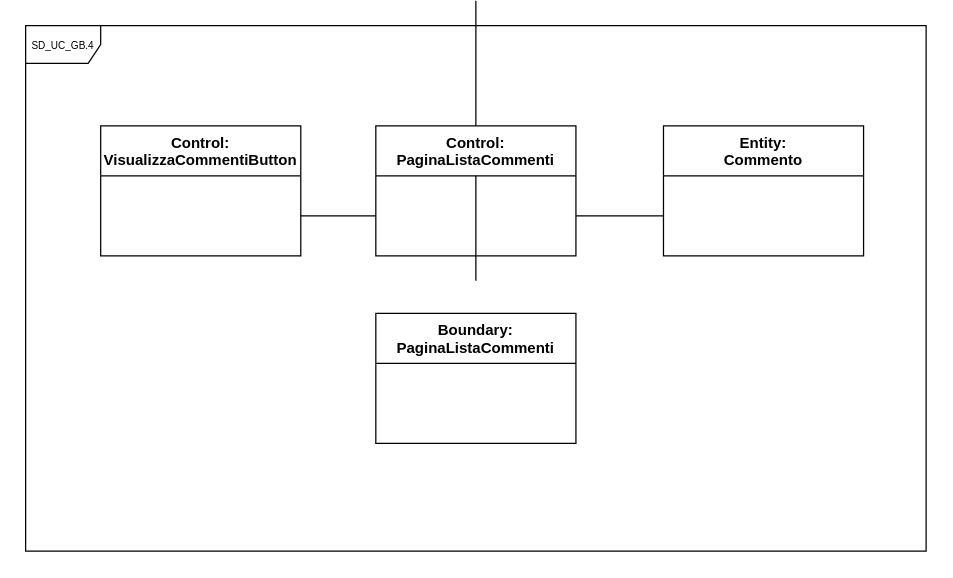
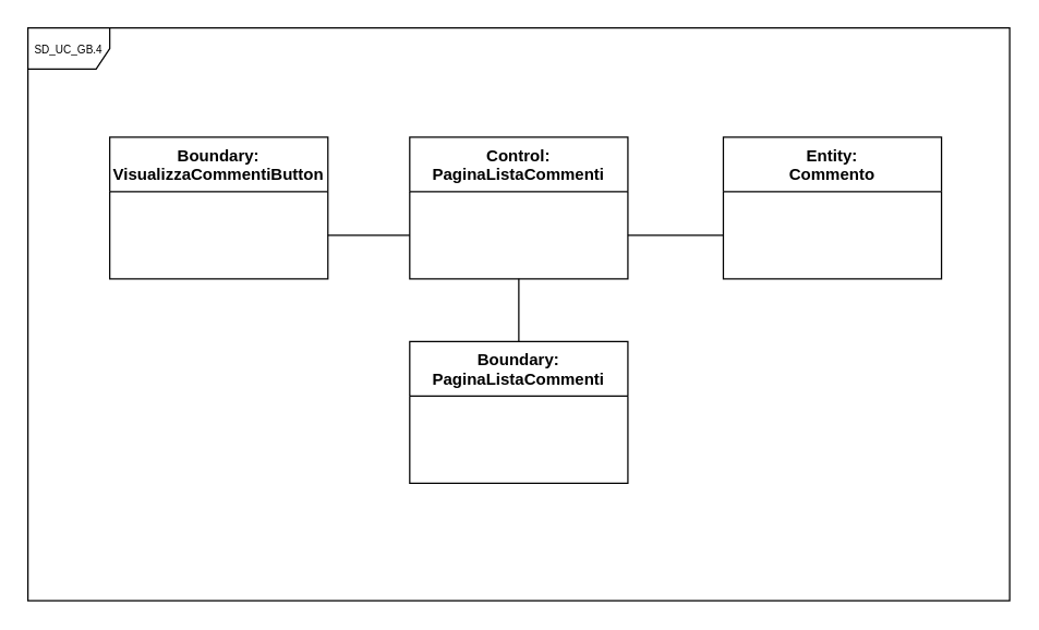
- <mxCell id="5" style="edgeStyle=orthogonalEdgeStyle;rounded=0;orthogonalLoop=1;jettySize=auto;html=1;exitX=0.5;exitY=1;exitDx=0;exitDy=0;endArrow=none;endFill=0;" parent="1" source="6" target="2" edge="1"><mxGeometry relative="1" as="geometry" /></mxCell>
+ <mxCell id="5" style="edgeStyle=orthogonalEdgeStyle;rounded=0;orthogonalLoop=1;jettySize=auto;html=1;exitX=0.5;exitY=1;exitDx=0;exitDy=0;entryX=0.5;entryY=0;entryDx=0;entryDy=0;endArrow=none;endFill=0;" parent="1" source="6" target="12" edge="1"><mxGeometry relative="1" as="geometry" /></mxCell>
- <mxCell id="8" value="Control:&#10;VisualizzaCommentiButton" style="swimlane;fontStyle=1;align=center;verticalAlign=top;childLayout=stackLayout;horizontal=1;startSize=40;horizontalStack=0;resizeParent=1;resizeParentMax=0;resizeLast=0;collapsible=1;marginBottom=0;" parent="1" vertex="1"><mxGeometry x="80" y="100" width="160" height="104" as="geometry" /></mxCell>
+ <mxCell id="8" value="Boundary:&#10;VisualizzaCommentiButton" style="swimlane;fontStyle=1;align=center;verticalAlign=top;childLayout=stackLayout;horizontal=1;startSize=40;horizontalStack=0;resizeParent=1;resizeParentMax=0;resizeLast=0;collapsible=1;marginBottom=0;" parent="1" vertex="1"><mxGeometry x="80" y="100" width="160" height="104" as="geometry" /></mxCell>
